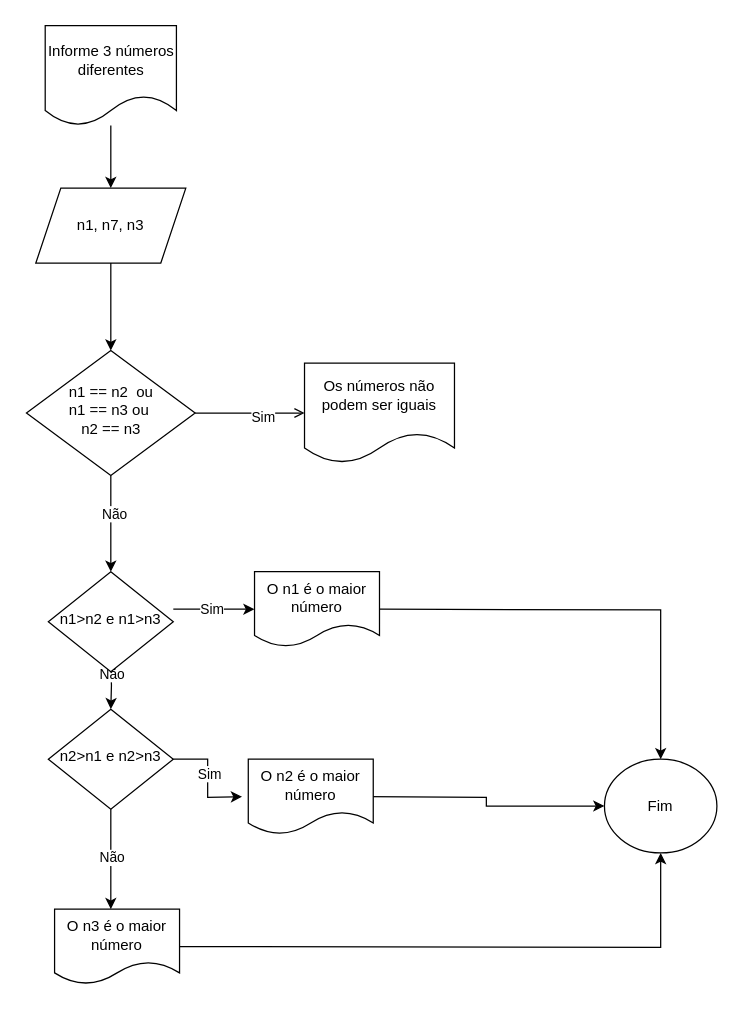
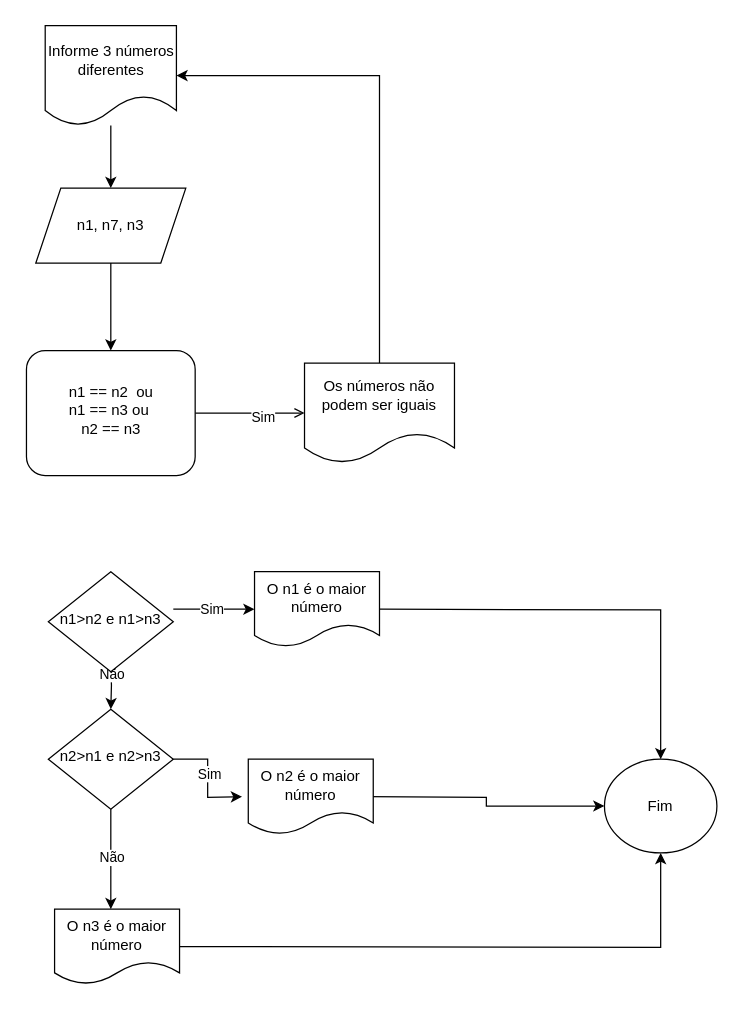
+ <mxCell id="28" style="edgeStyle=orthogonalEdgeStyle;rounded=0;orthogonalLoop=1;jettySize=auto;html=1;entryX=1;entryY=0.5;entryDx=0;entryDy=0;" edge="1" parent="1" source="29" target="22"><mxGeometry relative="1" as="geometry"><Array as="points"><mxPoint x="303" y="60" /></Array></mxGeometry></mxCell>
- <mxCell id="27" value="n1 == n2&amp;nbsp; ou&lt;br&gt;n1 == n3 ou&amp;nbsp;&lt;br&gt;n2 == n3" style="rhombus;whiteSpace=wrap;html=1;shadow=0;fontFamily=Helvetica;fontSize=12;align=center;strokeWidth=1;spacing=6;spacingTop=-4;" vertex="1" parent="1"><mxGeometry x="20.5" y="280" width="135" height="100" as="geometry" /></mxCell>
+ <mxCell id="27" value="n1 == n2&amp;nbsp; ou&lt;br&gt;n1 == n3 ou&amp;nbsp;&lt;br&gt;n2 == n3" style="whiteSpace=wrap;html=1;shadow=0;fontFamily=Helvetica;fontSize=12;align=center;strokeWidth=1;spacing=6;spacingTop=-4;rounded=1;" vertex="1" parent="1"><mxGeometry x="20.5" y="280" width="135" height="100" as="geometry" /></mxCell>
- <mxCell id="25" value="" style="edgeStyle=orthogonalEdgeStyle;rounded=0;orthogonalLoop=1;jettySize=auto;html=1;" edge="1" parent="1" source="27" target="6"><mxGeometry relative="1" as="geometry" /></mxCell>
- <mxCell id="26" value="Não" style="edgeLabel;html=1;align=center;verticalAlign=middle;resizable=0;points=[];" vertex="1" connectable="0" parent="25"><mxGeometry x="-0.221" y="2" relative="1" as="geometry"><mxPoint as="offset" /></mxGeometry></mxCell>
